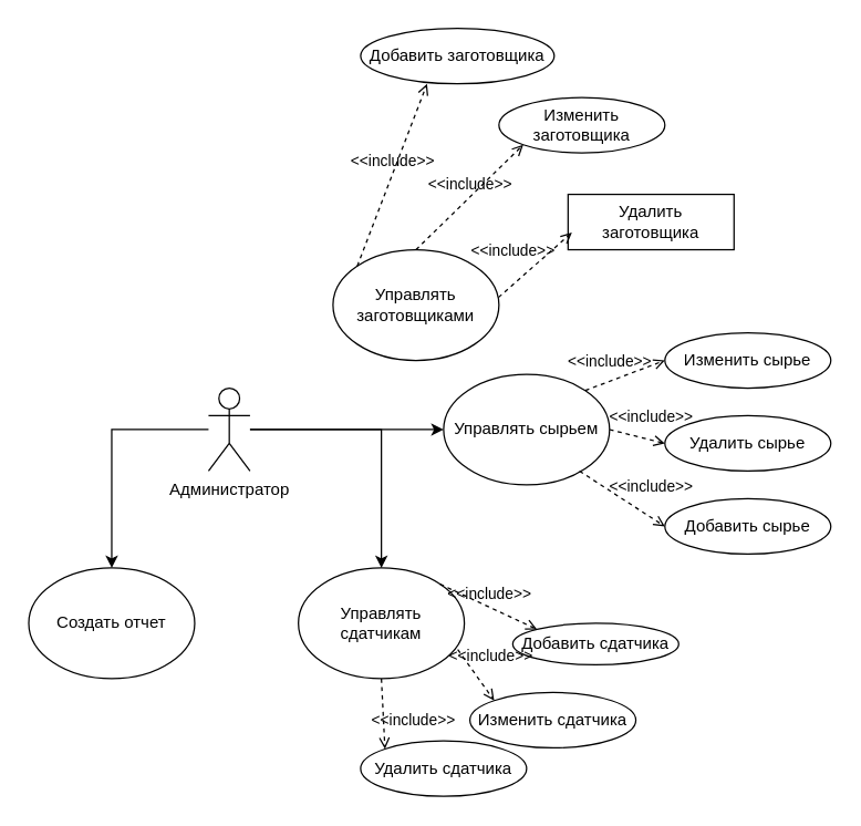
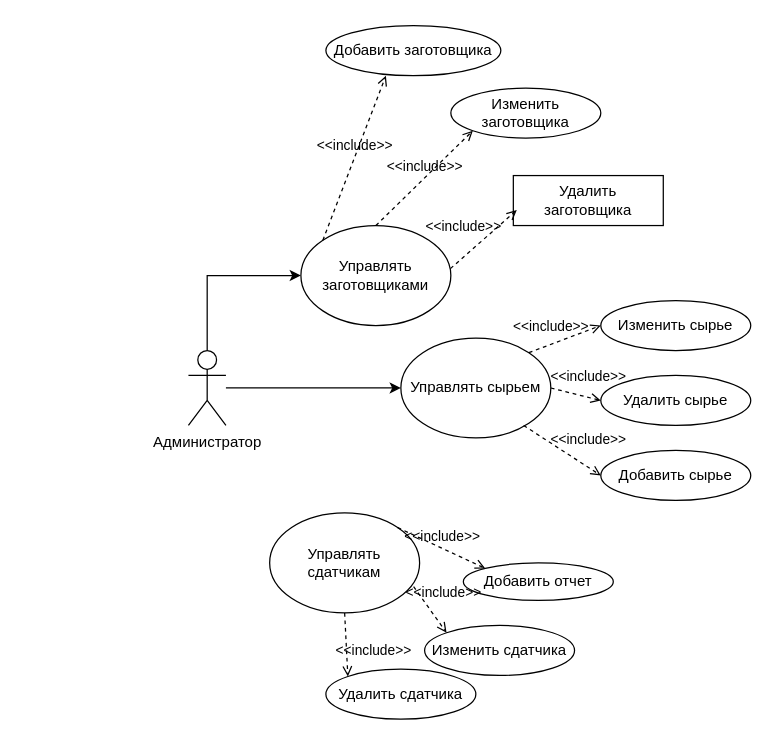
+ <mxCell id="3" style="edgeStyle=orthogonalEdgeStyle;rounded=0;orthogonalLoop=1;jettySize=auto;html=1;entryX=0;entryY=0.5;entryDx=0;entryDy=0;" edge="1" parent="1" source="6" target="7"><mxGeometry relative="1" as="geometry"><Array as="points"><mxPoint x="165" y="220" /></Array></mxGeometry></mxCell>
- <mxCell id="4" style="edgeStyle=orthogonalEdgeStyle;rounded=0;orthogonalLoop=1;jettySize=auto;html=1;entryX=0.5;entryY=0;entryDx=0;entryDy=0;" edge="1" parent="1" source="6" target="10"><mxGeometry relative="1" as="geometry" /></mxCell>
- <mxCell id="5" style="edgeStyle=orthogonalEdgeStyle;rounded=0;orthogonalLoop=1;jettySize=auto;html=1;entryX=0.5;entryY=0;entryDx=0;entryDy=0;" edge="1" parent="1" source="6" target="9"><mxGeometry relative="1" as="geometry" /></mxCell>
- <mxCell id="10" value="Создать отчет" style="ellipse;whiteSpace=wrap;html=1;" vertex="1" parent="1"><mxGeometry x="20" y="410" width="120" height="80" as="geometry" /></mxCell>
- <mxCell id="19" value="Добавить сдатчика" style="ellipse;whiteSpace=wrap;html=1;" vertex="1" parent="1"><mxGeometry x="370" y="450" width="120" height="30" as="geometry" /></mxCell>
+ <mxCell id="19" value="Добавить отчет" style="ellipse;whiteSpace=wrap;html=1;" vertex="1" parent="1"><mxGeometry x="370" y="450" width="120" height="30" as="geometry" /></mxCell>
